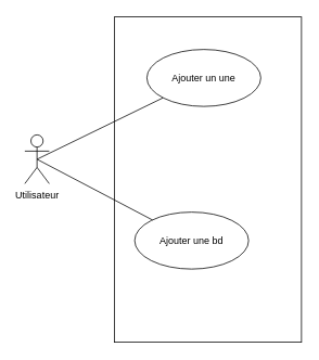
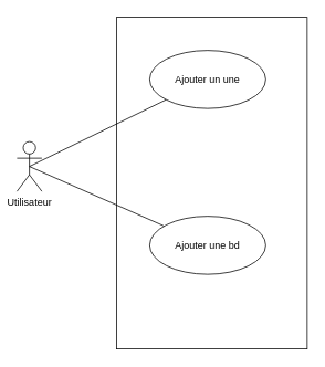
- <mxCell id="4" value="&lt;div&gt;Utilisateur&lt;/div&gt;" style="shape=umlActor;verticalLabelPosition=bottom;verticalAlign=top;html=1;" vertex="1" parent="1"><mxGeometry x="30" y="165" width="30" height="60" as="geometry" /></mxCell>
+ <mxCell id="4" value="&lt;div&gt;Utilisateur&lt;/div&gt;" style="shape=umlActor;verticalLabelPosition=bottom;verticalAlign=top;html=1;" vertex="1" parent="1"><mxGeometry x="20" y="170" width="30" height="60" as="geometry" /></mxCell>
- <mxCell id="7" value="Ajouter une bd" style="ellipse;whiteSpace=wrap;html=1;fillColor=none;" vertex="1" parent="1"><mxGeometry x="165" y="260" width="140" height="70" as="geometry" /></mxCell>
+ <mxCell id="7" value="Ajouter une bd" style="ellipse;whiteSpace=wrap;html=1;fillColor=none;" vertex="1" parent="1"><mxGeometry x="180" y="260" width="140" height="70" as="geometry" /></mxCell>
